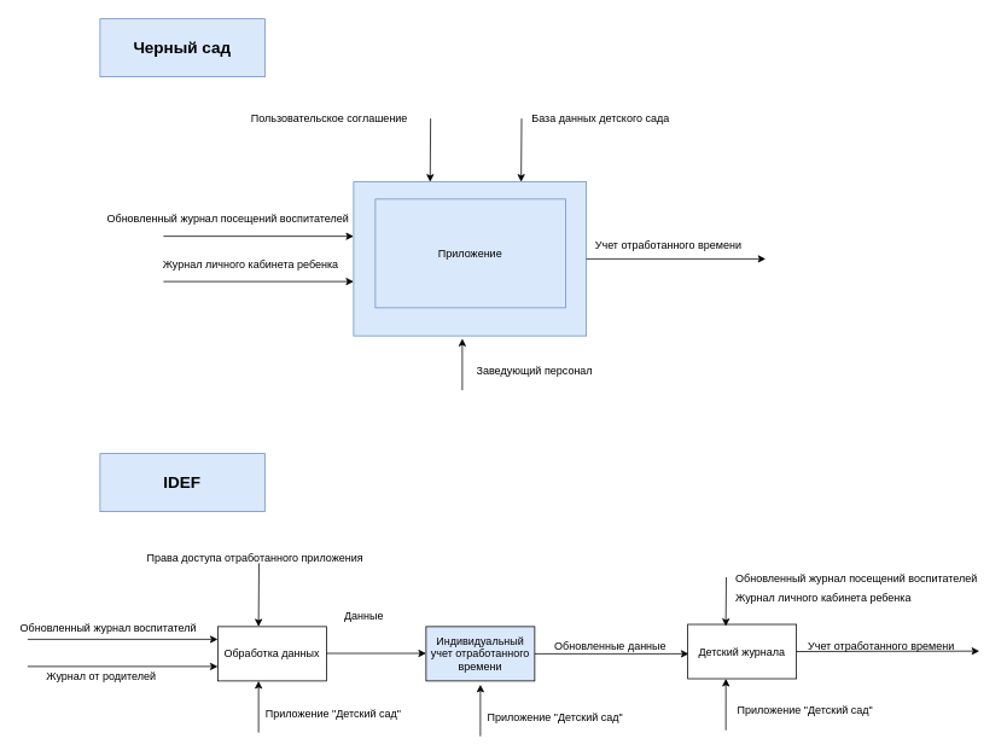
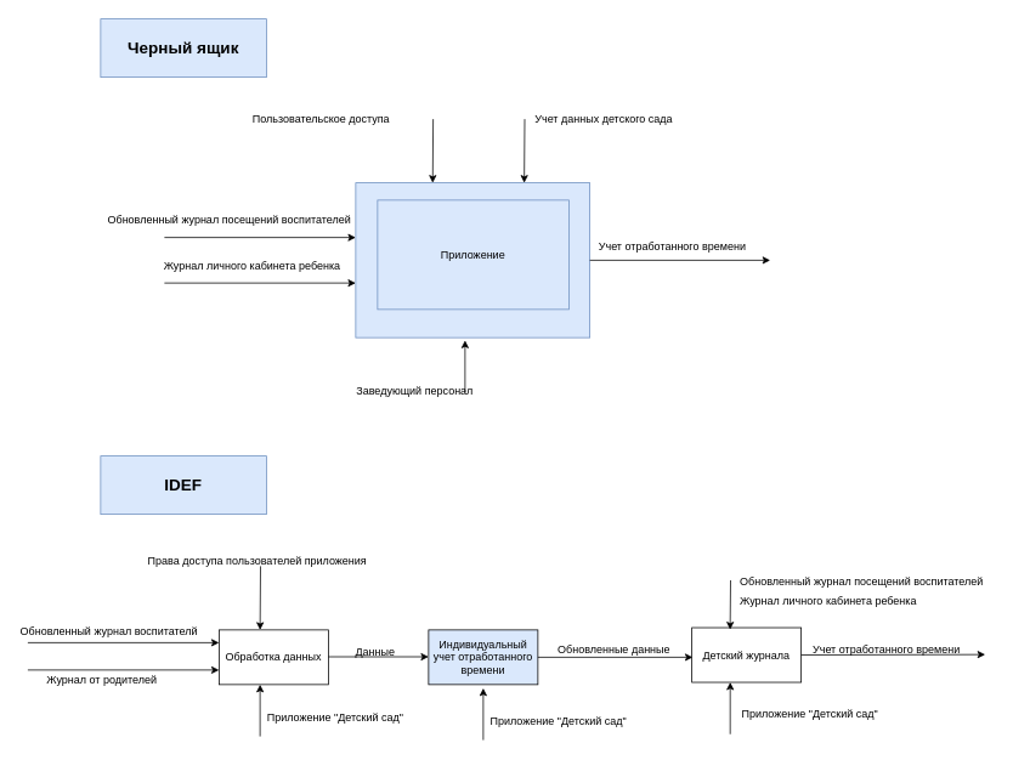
- <mxCell id="17" value="Черный сад" style="text;html=1;strokeColor=#6c8ebf;fillColor=#dae8fc;align=center;verticalAlign=middle;whiteSpace=wrap;rounded=0;fontSize=18;fontStyle=1" vertex="1" parent="1"><mxGeometry width="182" height="64" as="geometry" x="110" y="20" /></mxCell>
+ <mxCell id="17" value="Черный ящик" style="text;html=1;strokeColor=#6c8ebf;fillColor=#dae8fc;align=center;verticalAlign=middle;whiteSpace=wrap;rounded=0;fontSize=18;fontStyle=1" vertex="1" parent="1"><mxGeometry width="182" height="64" as="geometry" x="110" y="20" /></mxCell>
- <mxCell id="13" value="Пользовательское соглашение" style="text;html=1;resizable=0;points=[];autosize=1;align=left;verticalAlign=top;spacingTop=-4;" parent="1" vertex="1"><mxGeometry x="275" y="120" width="190" height="20" as="geometry" /></mxCell>
+ <mxCell id="13" value="Пользовательское доступа" style="text;html=1;resizable=0;points=[];autosize=1;align=left;verticalAlign=top;spacingTop=-4;" parent="1" vertex="1"><mxGeometry x="275" y="120" width="190" height="20" as="geometry" /></mxCell>
- <mxCell id="7" value="База данных детского сада" style="text;html=1;resizable=0;points=[];autosize=1;align=left;verticalAlign=top;spacingTop=-4;" parent="1" vertex="1"><mxGeometry x="585" y="120" width="170" height="20" as="geometry" /></mxCell>
+ <mxCell id="7" value="Учет данных детского сада" style="text;html=1;resizable=0;points=[];autosize=1;align=left;verticalAlign=top;spacingTop=-4;" parent="1" vertex="1"><mxGeometry x="585" y="120" width="170" height="20" as="geometry" /></mxCell>
- <mxCell id="9" value="Заведующий персонал&amp;nbsp;" style="text;html=1;resizable=0;points=[];autosize=1;align=left;verticalAlign=top;spacingTop=-4;" parent="1" vertex="1"><mxGeometry x="524" y="399" width="150" height="20" as="geometry" /></mxCell>
+ <mxCell id="9" value="Заведующий персонал&amp;nbsp;" style="text;html=1;resizable=0;points=[];autosize=1;align=left;verticalAlign=top;spacingTop=-4;" parent="1" vertex="1"><mxGeometry x="389" y="419" width="150" height="20" as="geometry" /></mxCell>
- <mxCell id="31" value="Права доступа отработанного приложения" style="text;html=1;resizable=0;points=[];autosize=1;align=left;verticalAlign=top;spacingTop=-4;" vertex="1" parent="1"><mxGeometry x="160" y="605" width="260" height="20" as="geometry" /></mxCell>
+ <mxCell id="31" value="Права доступа пользователей приложения" style="text;html=1;resizable=0;points=[];autosize=1;align=left;verticalAlign=top;spacingTop=-4;" vertex="1" parent="1"><mxGeometry x="160" y="605" width="260" height="20" as="geometry" /></mxCell>
- <mxCell id="22" value="Данные" style="text;html=1;resizable=0;points=[];autosize=1;align=left;verticalAlign=top;spacingTop=-4;" vertex="1" parent="1"><mxGeometry x="378" y="670" width="60" height="20" as="geometry" /></mxCell>
+ <mxCell id="22" value="Данные" style="text;html=1;resizable=0;points=[];autosize=1;align=left;verticalAlign=top;spacingTop=-4;" vertex="1" parent="1"><mxGeometry x="388" y="705" width="60" height="20" as="geometry" /></mxCell>
